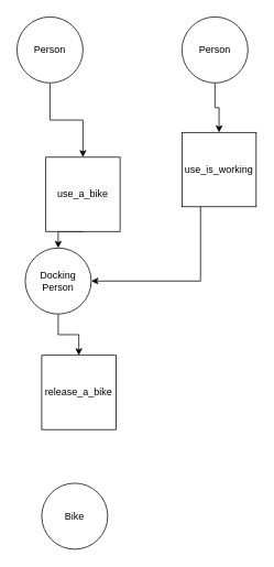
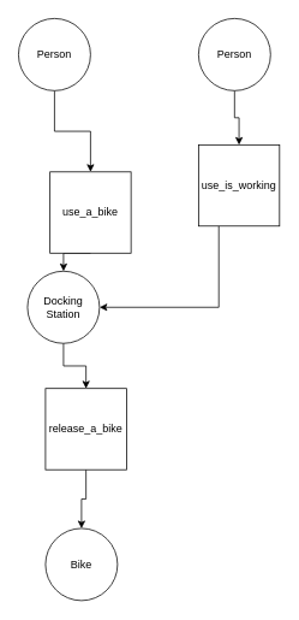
- <mxCell id="8" value="Docking Person" style="ellipse;whiteSpace=wrap;html=1;aspect=fixed;" vertex="1" parent="1"><mxGeometry x="30" y="300" width="80" height="80" as="geometry" /></mxCell>
+ <mxCell id="8" value="Docking Station" style="ellipse;whiteSpace=wrap;html=1;aspect=fixed;" vertex="1" parent="1"><mxGeometry x="30" y="300" width="80" height="80" as="geometry" /></mxCell>
+ <mxCell id="11" style="edgeStyle=orthogonalEdgeStyle;rounded=0;orthogonalLoop=1;jettySize=auto;html=1;exitX=0.5;exitY=1;exitDx=0;exitDy=0;entryX=0.5;entryY=0;entryDx=0;entryDy=0;" edge="1" parent="1" source="12" target="6"><mxGeometry relative="1" as="geometry" /></mxCell>
